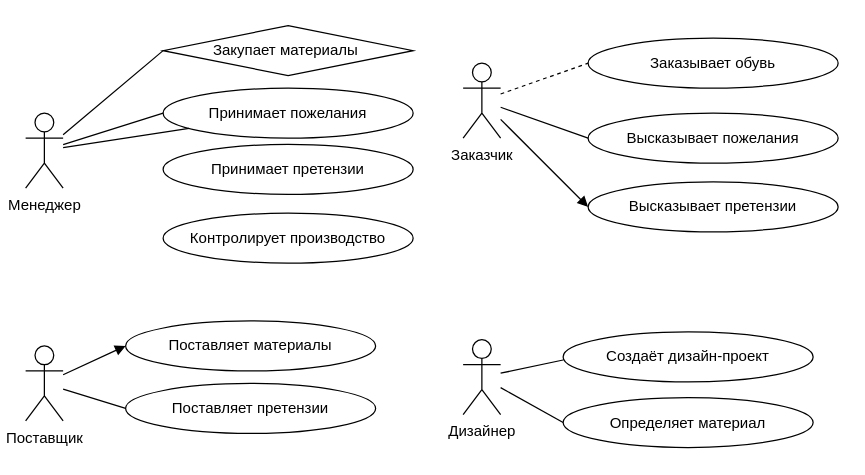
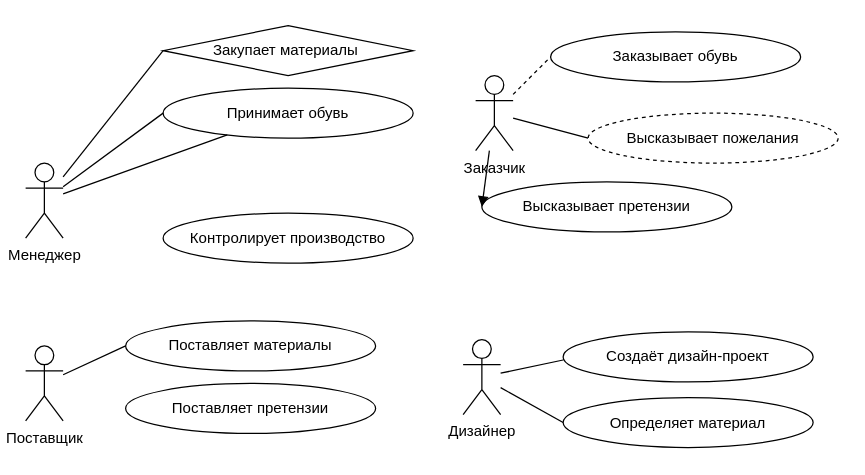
- <mxCell id="13" value="Заказывает обувь" style="ellipse;whiteSpace=wrap;html=1;" parent="1" vertex="1"><mxGeometry x="470" y="30" width="200" height="40" as="geometry" /></mxCell>
+ <mxCell id="13" value="Заказывает обувь" style="ellipse;whiteSpace=wrap;html=1;" parent="1" vertex="1"><mxGeometry x="440" y="25" width="200" height="40" as="geometry" /></mxCell>
- <mxCell id="5" value="Заказчик" style="shape=umlActor;verticalLabelPosition=bottom;verticalAlign=top;html=1;outlineConnect=0;" parent="1" vertex="1"><mxGeometry x="370" y="50" width="30" height="60" as="geometry" /></mxCell>
+ <mxCell id="5" value="Заказчик" style="shape=umlActor;verticalLabelPosition=bottom;verticalAlign=top;html=1;outlineConnect=0;" parent="1" vertex="1"><mxGeometry x="380" y="60" width="30" height="60" as="geometry" /></mxCell>
- <mxCell id="7" value="Принимает пожелания" style="ellipse;whiteSpace=wrap;html=1;" parent="1" vertex="1"><mxGeometry x="130" y="70" width="200" height="40" as="geometry" /></mxCell>
+ <mxCell id="7" value="Принимает обувь" style="ellipse;whiteSpace=wrap;html=1;" parent="1" vertex="1"><mxGeometry x="130" y="70" width="200" height="40" as="geometry" /></mxCell>
- <mxCell id="12" value="Высказывает пожелания" style="ellipse;whiteSpace=wrap;html=1;" parent="1" vertex="1"><mxGeometry x="470" y="90" width="200" height="40" as="geometry" /></mxCell>
+ <mxCell id="12" value="Высказывает пожелания" style="ellipse;whiteSpace=wrap;html=1;dashed=1;" parent="1" vertex="1"><mxGeometry x="470" y="90" width="200" height="40" as="geometry" /></mxCell>
- <mxCell id="2" value="Менеджер" style="shape=umlActor;verticalLabelPosition=bottom;verticalAlign=top;html=1;outlineConnect=0;" parent="1" vertex="1"><mxGeometry x="20" y="90" width="30" height="60" as="geometry" /></mxCell>
+ <mxCell id="2" value="Менеджер" style="shape=umlActor;verticalLabelPosition=bottom;verticalAlign=top;html=1;outlineConnect=0;" parent="1" vertex="1"><mxGeometry x="20" y="130" width="30" height="60" as="geometry" /></mxCell>
- <mxCell id="8" value="Принимает претензии" style="ellipse;whiteSpace=wrap;html=1;" parent="1" vertex="1"><mxGeometry x="130" y="115" width="200" height="40" as="geometry" /></mxCell>
- <mxCell id="14" value="Высказывает претензии" style="ellipse;whiteSpace=wrap;html=1;" parent="1" vertex="1"><mxGeometry x="470" y="145" width="200" height="40" as="geometry" /></mxCell>
+ <mxCell id="14" value="Высказывает претензии" style="ellipse;whiteSpace=wrap;html=1;" parent="1" vertex="1"><mxGeometry x="385" y="145" width="200" height="40" as="geometry" /></mxCell>
- <mxCell id="20" value="" style="endArrow=block;html=1;entryX=0;entryY=0.5;entryDx=0;entryDy=0;" parent="1" source="4" target="11" edge="1"><mxGeometry width="50" height="50" relative="1" as="geometry"><mxPoint x="60" y="286.25" as="sourcePoint" /><mxPoint x="100" y="268.75" as="targetPoint" /></mxGeometry></mxCell>
+ <mxCell id="20" value="" style="endArrow=none;html=1;entryX=0;entryY=0.5;entryDx=0;entryDy=0;" parent="1" source="4" target="11" edge="1"><mxGeometry width="50" height="50" relative="1" as="geometry"><mxPoint x="60" y="286.25" as="sourcePoint" /><mxPoint x="100" y="268.75" as="targetPoint" /></mxGeometry></mxCell>
- <mxCell id="21" value="" style="endArrow=none;html=1;entryX=0;entryY=0.5;entryDx=0;entryDy=0;" parent="1" source="4" target="10" edge="1"><mxGeometry width="50" height="50" relative="1" as="geometry"><mxPoint x="60" y="316.25" as="sourcePoint" /><mxPoint x="100" y="316.25" as="targetPoint" /></mxGeometry></mxCell>
